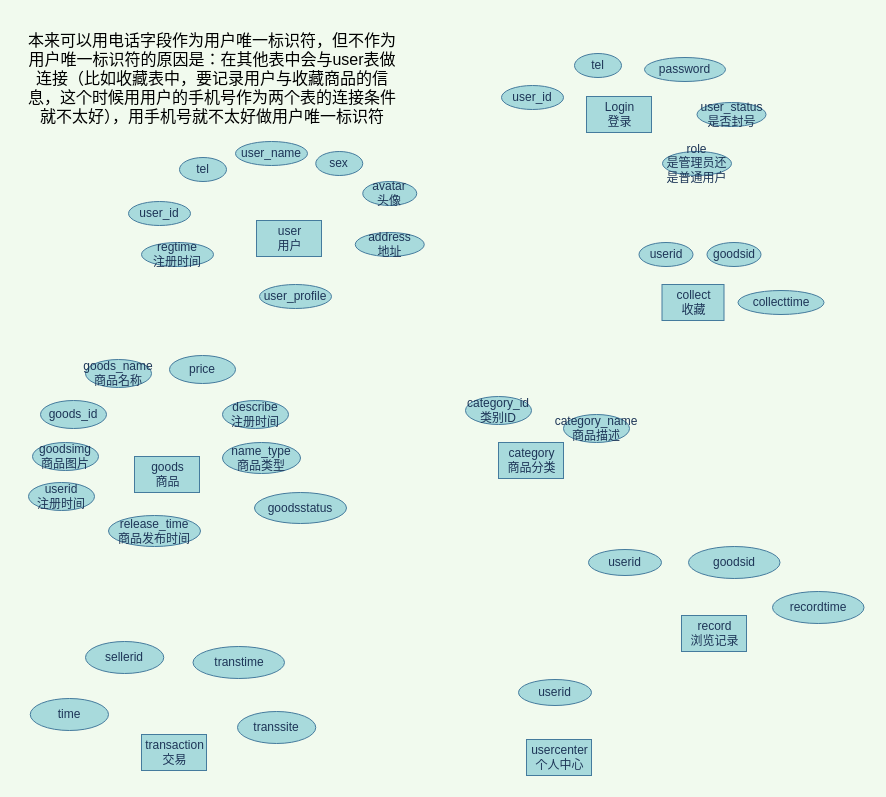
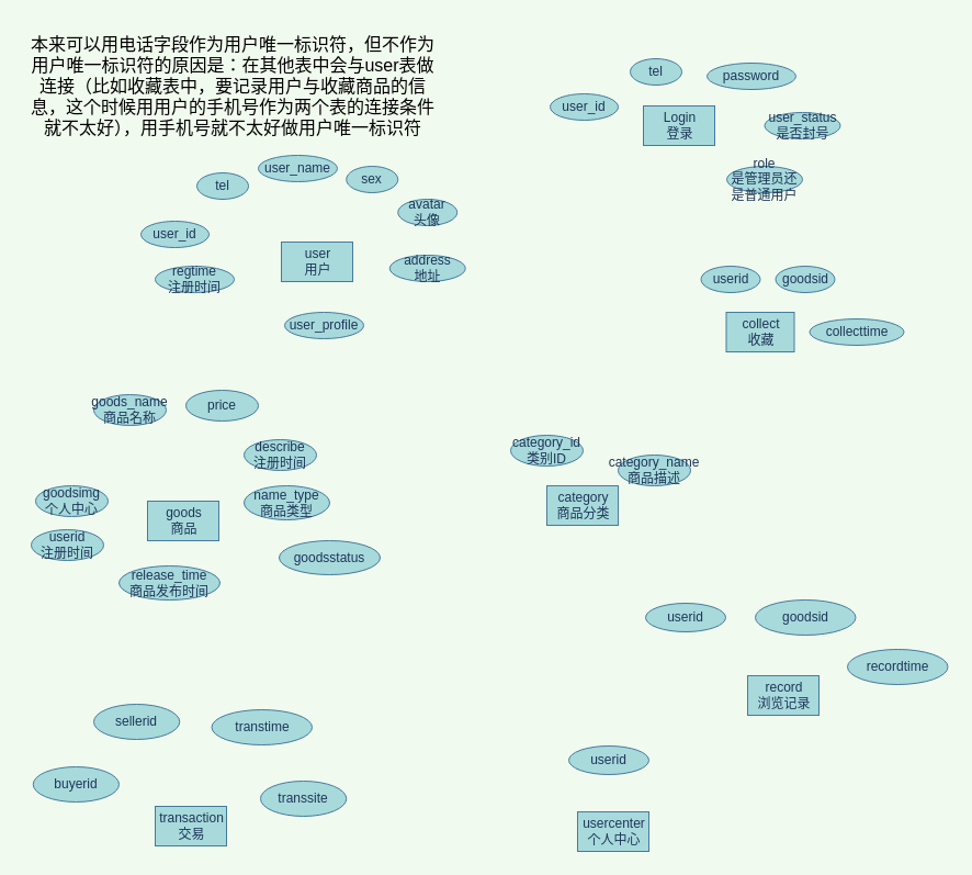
- <mxCell id="17" value="goods_id" style="ellipse;whiteSpace=wrap;html=1;rounded=0;sketch=0;fontColor=#1D3557;strokeColor=#457B9D;fillColor=#A8DADC;" parent="1" vertex="1"><mxGeometry x="40" y="400" width="66" height="28" as="geometry" /></mxCell>
- <mxCell id="24" value="goodsimg&lt;br&gt;商品图片" style="ellipse;whiteSpace=wrap;html=1;rounded=0;sketch=0;fontColor=#1D3557;strokeColor=#457B9D;fillColor=#A8DADC;" parent="1" vertex="1"><mxGeometry x="32" y="442" width="66" height="28" as="geometry" /></mxCell>
+ <mxCell id="24" value="goodsimg&lt;br&gt;个人中心" style="ellipse;whiteSpace=wrap;html=1;rounded=0;sketch=0;fontColor=#1D3557;strokeColor=#457B9D;fillColor=#A8DADC;" parent="1" vertex="1"><mxGeometry x="32" y="442" width="66" height="28" as="geometry" /></mxCell>
- <mxCell id="27" value="time" style="ellipse;whiteSpace=wrap;html=1;rounded=0;sketch=0;fontColor=#1D3557;strokeColor=#457B9D;fillColor=#A8DADC;" parent="1" vertex="1"><mxGeometry x="29.75" y="698" width="78.25" height="32" as="geometry" /></mxCell>
+ <mxCell id="27" value="buyerid" style="ellipse;whiteSpace=wrap;html=1;rounded=0;sketch=0;fontColor=#1D3557;strokeColor=#457B9D;fillColor=#A8DADC;" parent="1" vertex="1"><mxGeometry x="29.75" y="698" width="78.25" height="32" as="geometry" /></mxCell>
